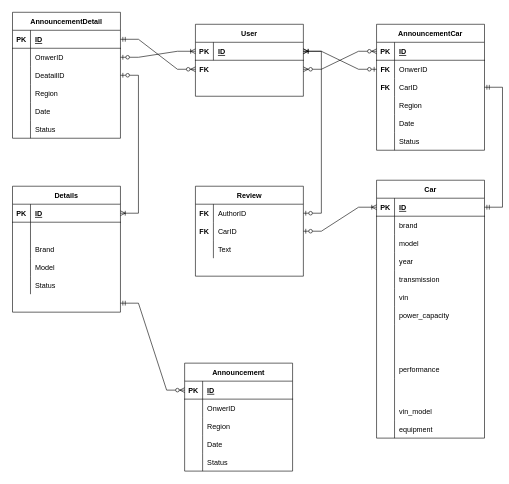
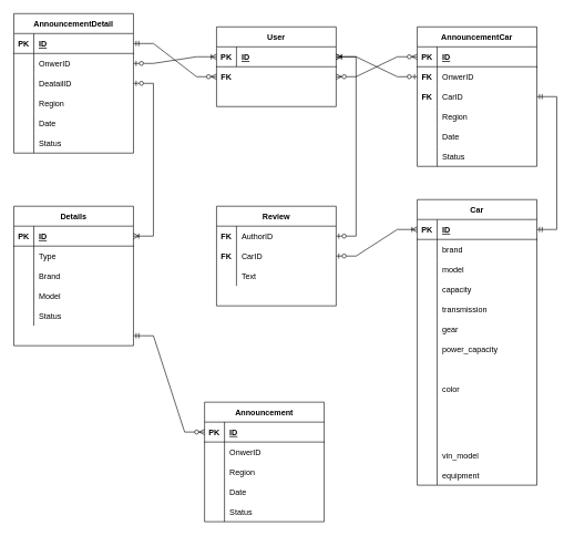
+ <mxCell id="113" value="Type" style="shape=partialRectangle;connectable=0;fillColor=none;top=0;left=0;bottom=0;right=0;align=left;spacingLeft=6;overflow=hidden;" parent="111" vertex="1"><mxGeometry x="30" width="150" height="30" as="geometry"><mxRectangle width="150" height="30" as="alternateBounds" /></mxGeometry></mxCell>
- <mxCell id="41" value="year" style="shape=partialRectangle;connectable=0;fillColor=none;top=0;left=0;bottom=0;right=0;align=left;spacingLeft=6;overflow=hidden;" parent="39" vertex="1"><mxGeometry x="30" width="150" height="30" as="geometry"><mxRectangle width="150" height="30" as="alternateBounds" /></mxGeometry></mxCell>
+ <mxCell id="41" value="capacity" style="shape=partialRectangle;connectable=0;fillColor=none;top=0;left=0;bottom=0;right=0;align=left;spacingLeft=6;overflow=hidden;" parent="39" vertex="1"><mxGeometry x="30" width="150" height="30" as="geometry"><mxRectangle width="150" height="30" as="alternateBounds" /></mxGeometry></mxCell>
- <mxCell id="47" value="vin" style="shape=partialRectangle;connectable=0;fillColor=none;top=0;left=0;bottom=0;right=0;align=left;spacingLeft=6;overflow=hidden;" parent="45" vertex="1"><mxGeometry x="30" width="150" height="30" as="geometry"><mxRectangle width="150" height="30" as="alternateBounds" /></mxGeometry></mxCell>
+ <mxCell id="47" value="gear" style="shape=partialRectangle;connectable=0;fillColor=none;top=0;left=0;bottom=0;right=0;align=left;spacingLeft=6;overflow=hidden;" parent="45" vertex="1"><mxGeometry x="30" width="150" height="30" as="geometry"><mxRectangle width="150" height="30" as="alternateBounds" /></mxGeometry></mxCell>
+ <mxCell id="55" value="color" style="shape=partialRectangle;connectable=0;fillColor=none;top=0;left=0;bottom=0;right=0;align=left;spacingLeft=6;overflow=hidden;" parent="53" vertex="1"><mxGeometry x="30" width="150" height="30" as="geometry"><mxRectangle width="150" height="30" as="alternateBounds" /></mxGeometry></mxCell>
- <mxCell id="58" value="performance" style="shape=partialRectangle;connectable=0;fillColor=none;top=0;left=0;bottom=0;right=0;align=left;spacingLeft=6;overflow=hidden;" parent="56" vertex="1"><mxGeometry x="30" width="150" height="30" as="geometry"><mxRectangle width="150" height="30" as="alternateBounds" /></mxGeometry></mxCell>
